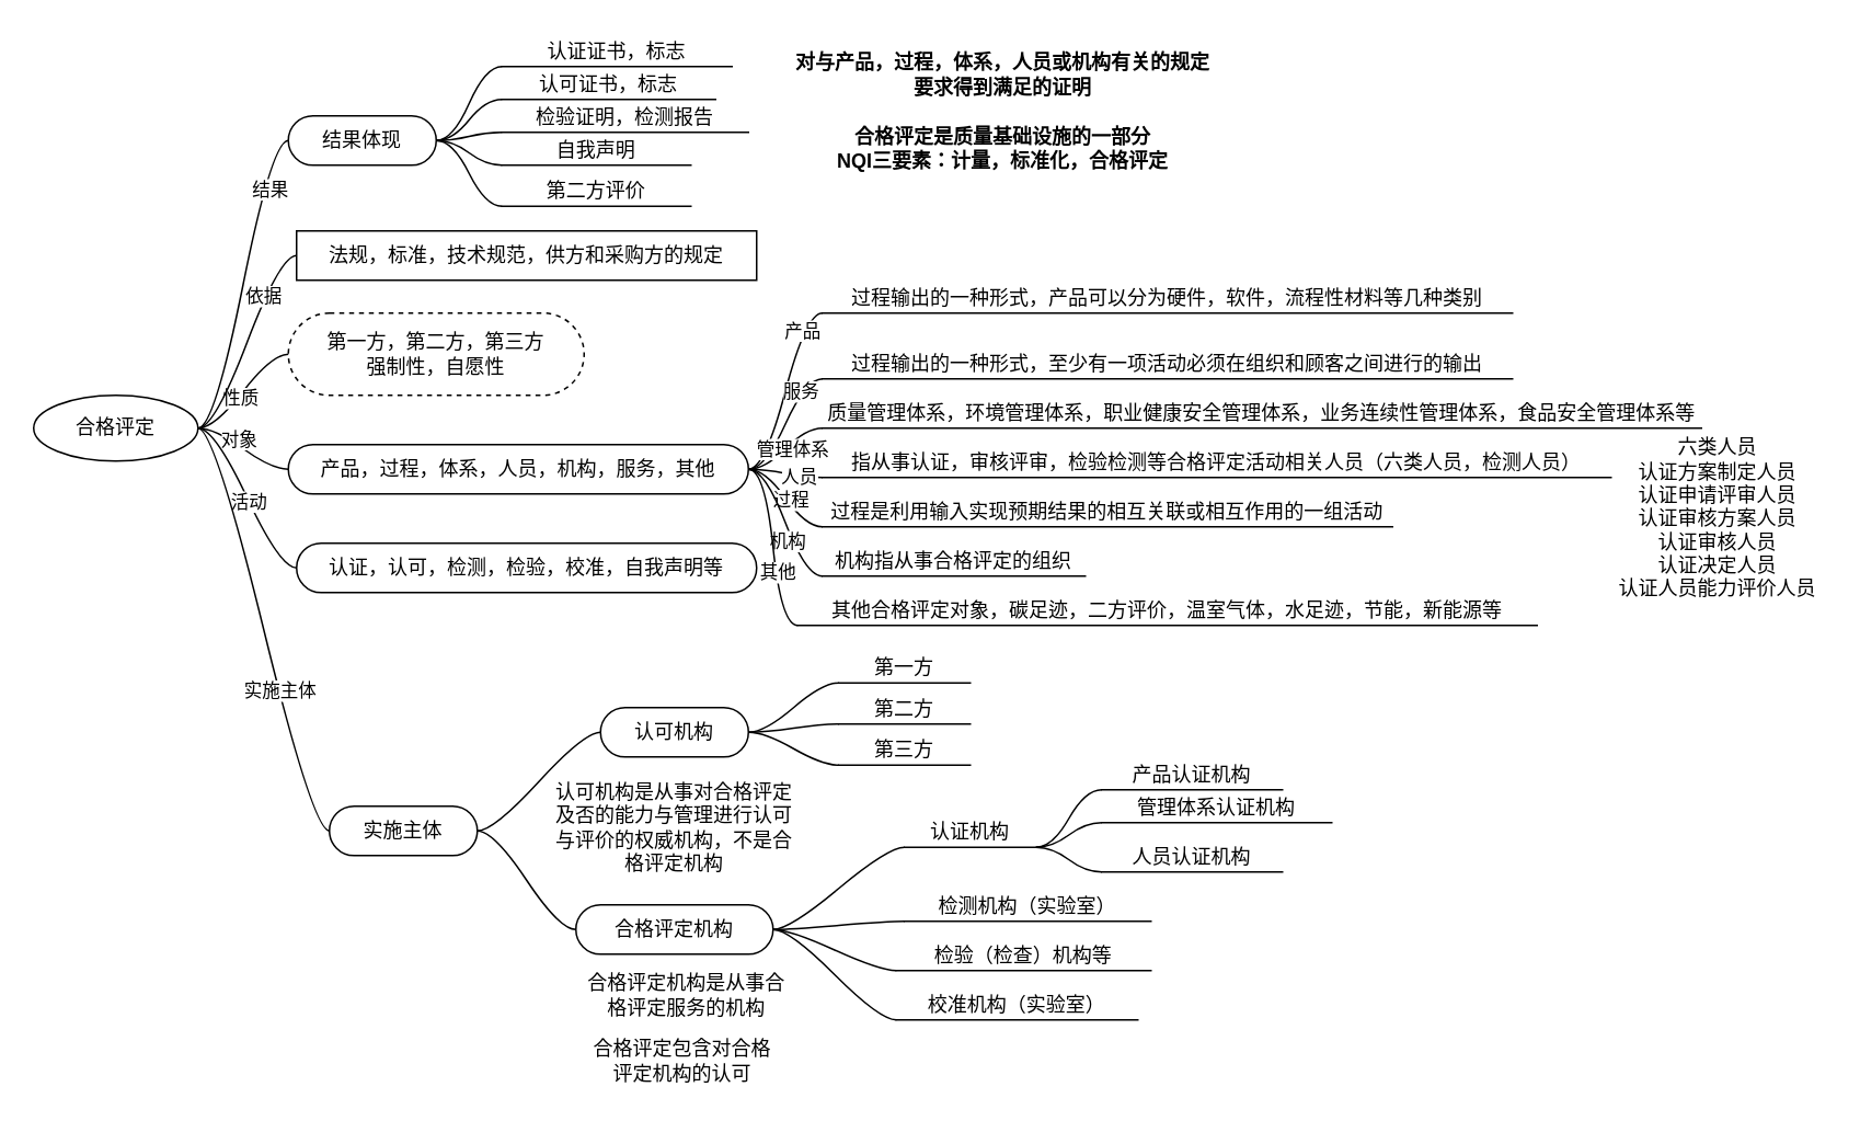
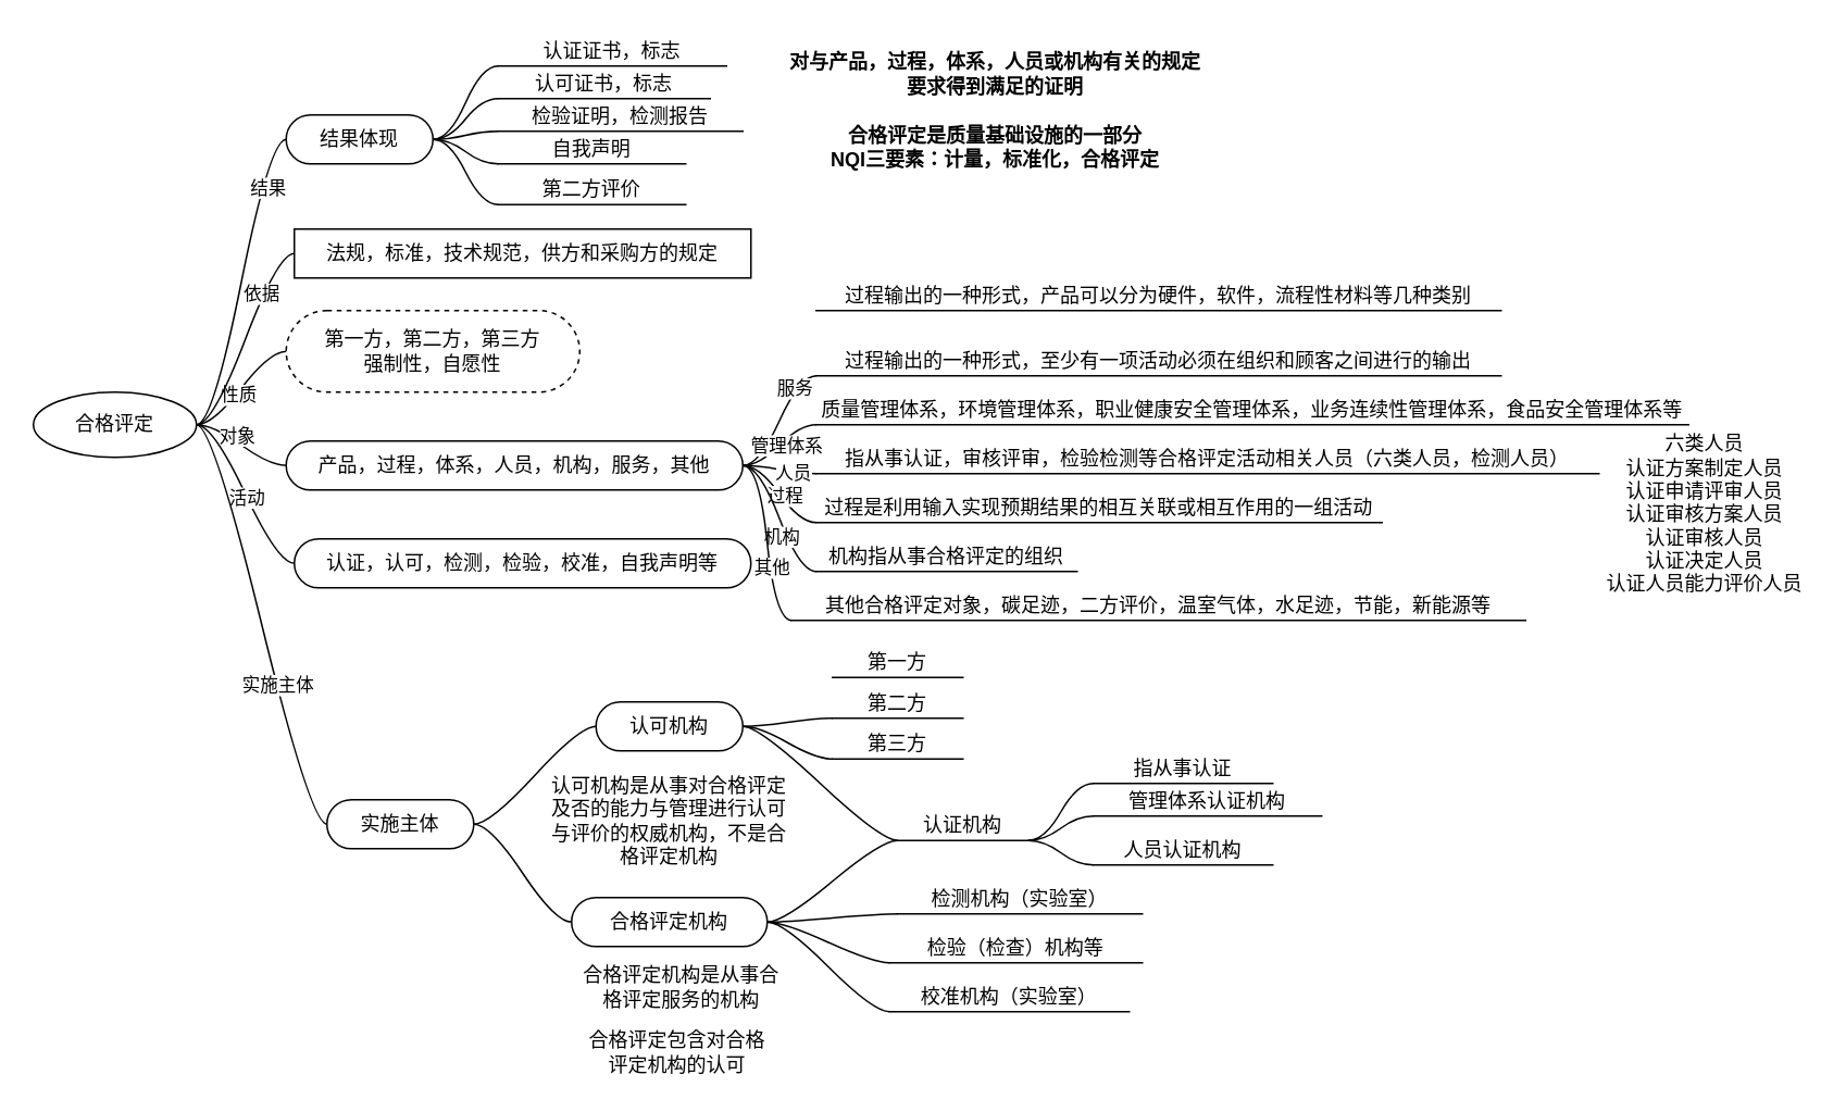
- <mxCell id="11" value="" style="edgeStyle=entityRelationEdgeStyle;startArrow=none;endArrow=none;segment=10;curved=1;sourcePerimeterSpacing=0;targetPerimeterSpacing=0;rounded=0;exitX=1;exitY=0.5;exitDx=0;exitDy=0;" edge="1" target="10" parent="1" source="7"><mxGeometry relative="1" as="geometry"><mxPoint x="480" y="250" as="sourcePoint" /></mxGeometry></mxCell>
- <mxCell id="12" value="产品" style="edgeLabel;html=1;align=center;verticalAlign=middle;resizable=0;points=[];" vertex="1" connectable="0" parent="11"><mxGeometry x="0.073" y="2" relative="1" as="geometry"><mxPoint x="11" y="-33" as="offset" /></mxGeometry></mxCell>
- <mxCell id="74" value="" style="edgeStyle=entityRelationEdgeStyle;startArrow=none;endArrow=none;segment=10;curved=1;sourcePerimeterSpacing=0;targetPerimeterSpacing=0;rounded=0;exitX=1;exitY=0.5;exitDx=0;exitDy=0;" edge="1" target="73" parent="1" source="61"><mxGeometry relative="1" as="geometry"><mxPoint x="470" y="435" as="sourcePoint" /></mxGeometry></mxCell>
+ <mxCell id="74" value="" style="edgeStyle=entityRelationEdgeStyle;startArrow=none;endArrow=none;segment=10;curved=1;sourcePerimeterSpacing=0;targetPerimeterSpacing=0;rounded=0;exitX=1;exitY=0.5;exitDx=0;exitDy=0;" edge="1" target="37" parent="1" source="61"><mxGeometry relative="1" as="geometry"><mxPoint x="470" y="435" as="sourcePoint" /></mxGeometry></mxCell>
- <mxCell id="65" value="产品认证机构" style="whiteSpace=wrap;html=1;shape=partialRectangle;top=0;left=0;bottom=1;right=0;points=[[0,1],[1,1]];fillColor=none;align=center;verticalAlign=bottom;routingCenterY=0.5;snapToPoint=1;recursiveResize=0;autosize=1;treeFolding=1;treeMoving=1;newEdgeStyle={&quot;edgeStyle&quot;:&quot;entityRelationEdgeStyle&quot;,&quot;startArrow&quot;:&quot;none&quot;,&quot;endArrow&quot;:&quot;none&quot;,&quot;segment&quot;:10,&quot;curved&quot;:1,&quot;sourcePerimeterSpacing&quot;:0,&quot;targetPerimeterSpacing&quot;:0};" vertex="1" parent="1"><mxGeometry x="670" y="450" width="110" height="30" as="geometry" /></mxCell>
+ <mxCell id="65" value="指从事认证" style="whiteSpace=wrap;html=1;shape=partialRectangle;top=0;left=0;bottom=1;right=0;points=[[0,1],[1,1]];fillColor=none;align=center;verticalAlign=bottom;routingCenterY=0.5;snapToPoint=1;recursiveResize=0;autosize=1;treeFolding=1;treeMoving=1;newEdgeStyle={&quot;edgeStyle&quot;:&quot;entityRelationEdgeStyle&quot;,&quot;startArrow&quot;:&quot;none&quot;,&quot;endArrow&quot;:&quot;none&quot;,&quot;segment&quot;:10,&quot;curved&quot;:1,&quot;sourcePerimeterSpacing&quot;:0,&quot;targetPerimeterSpacing&quot;:0};" vertex="1" parent="1"><mxGeometry x="670" y="450" width="110" height="30" as="geometry" /></mxCell>
